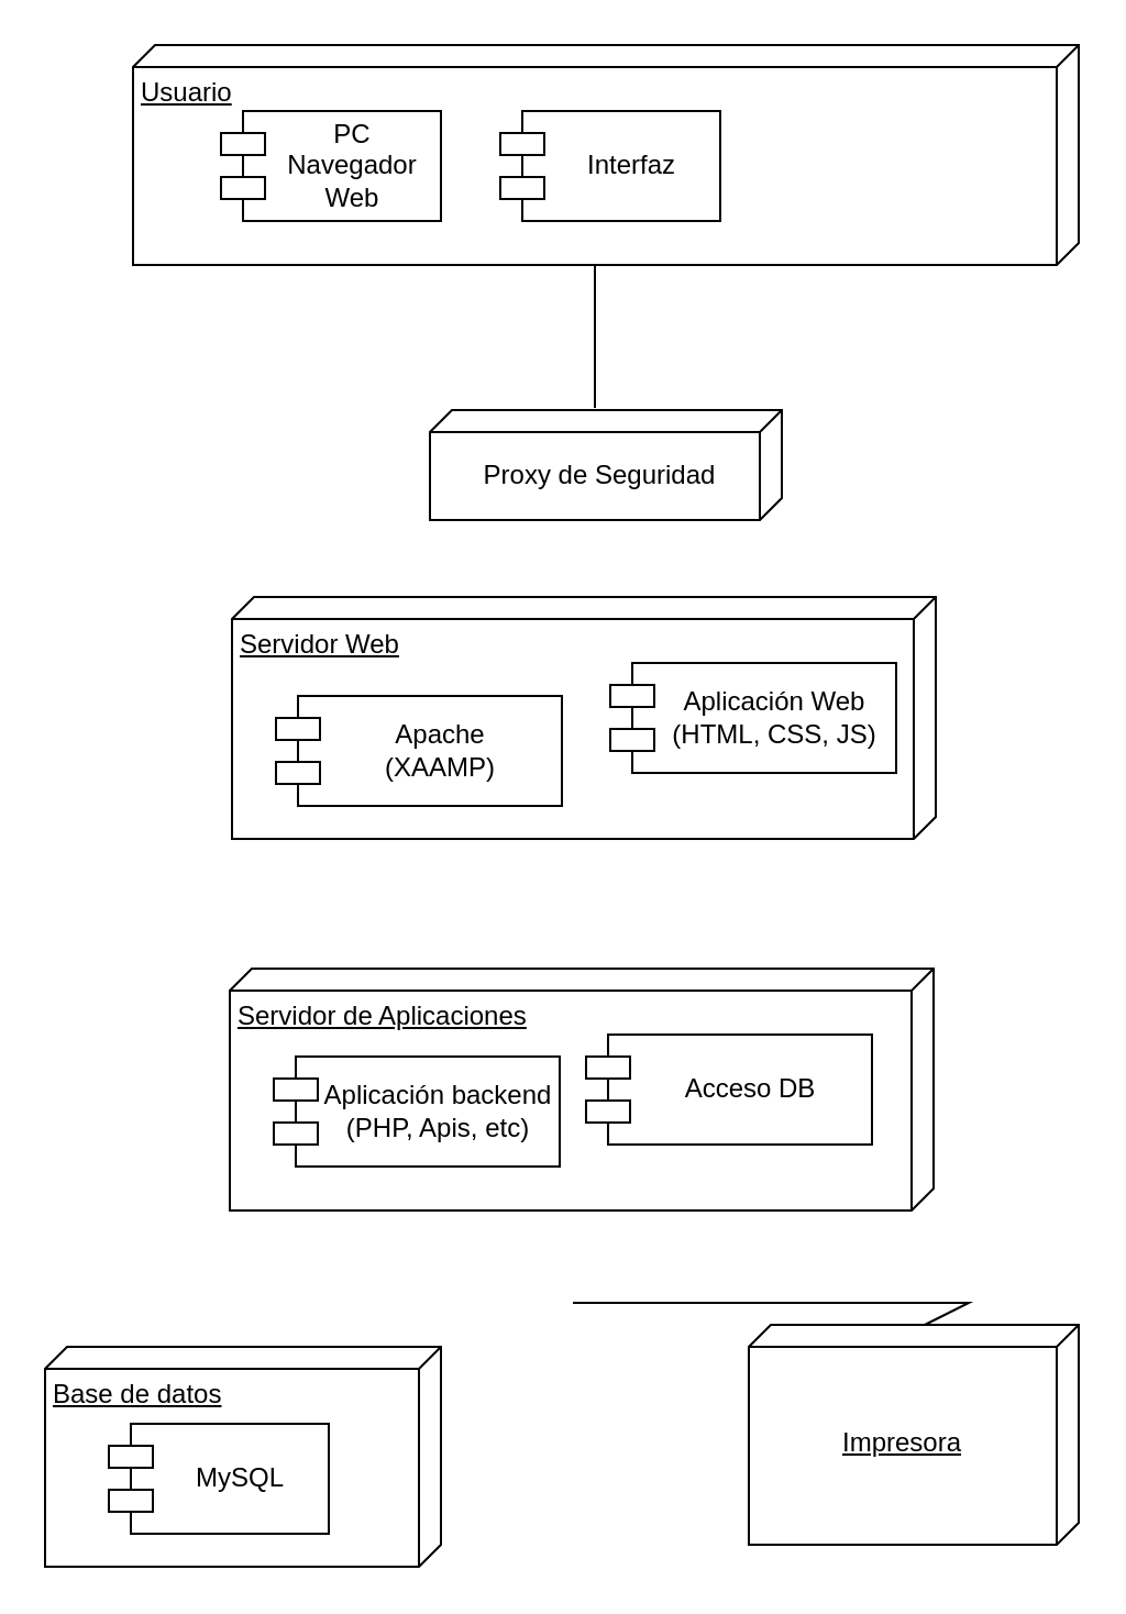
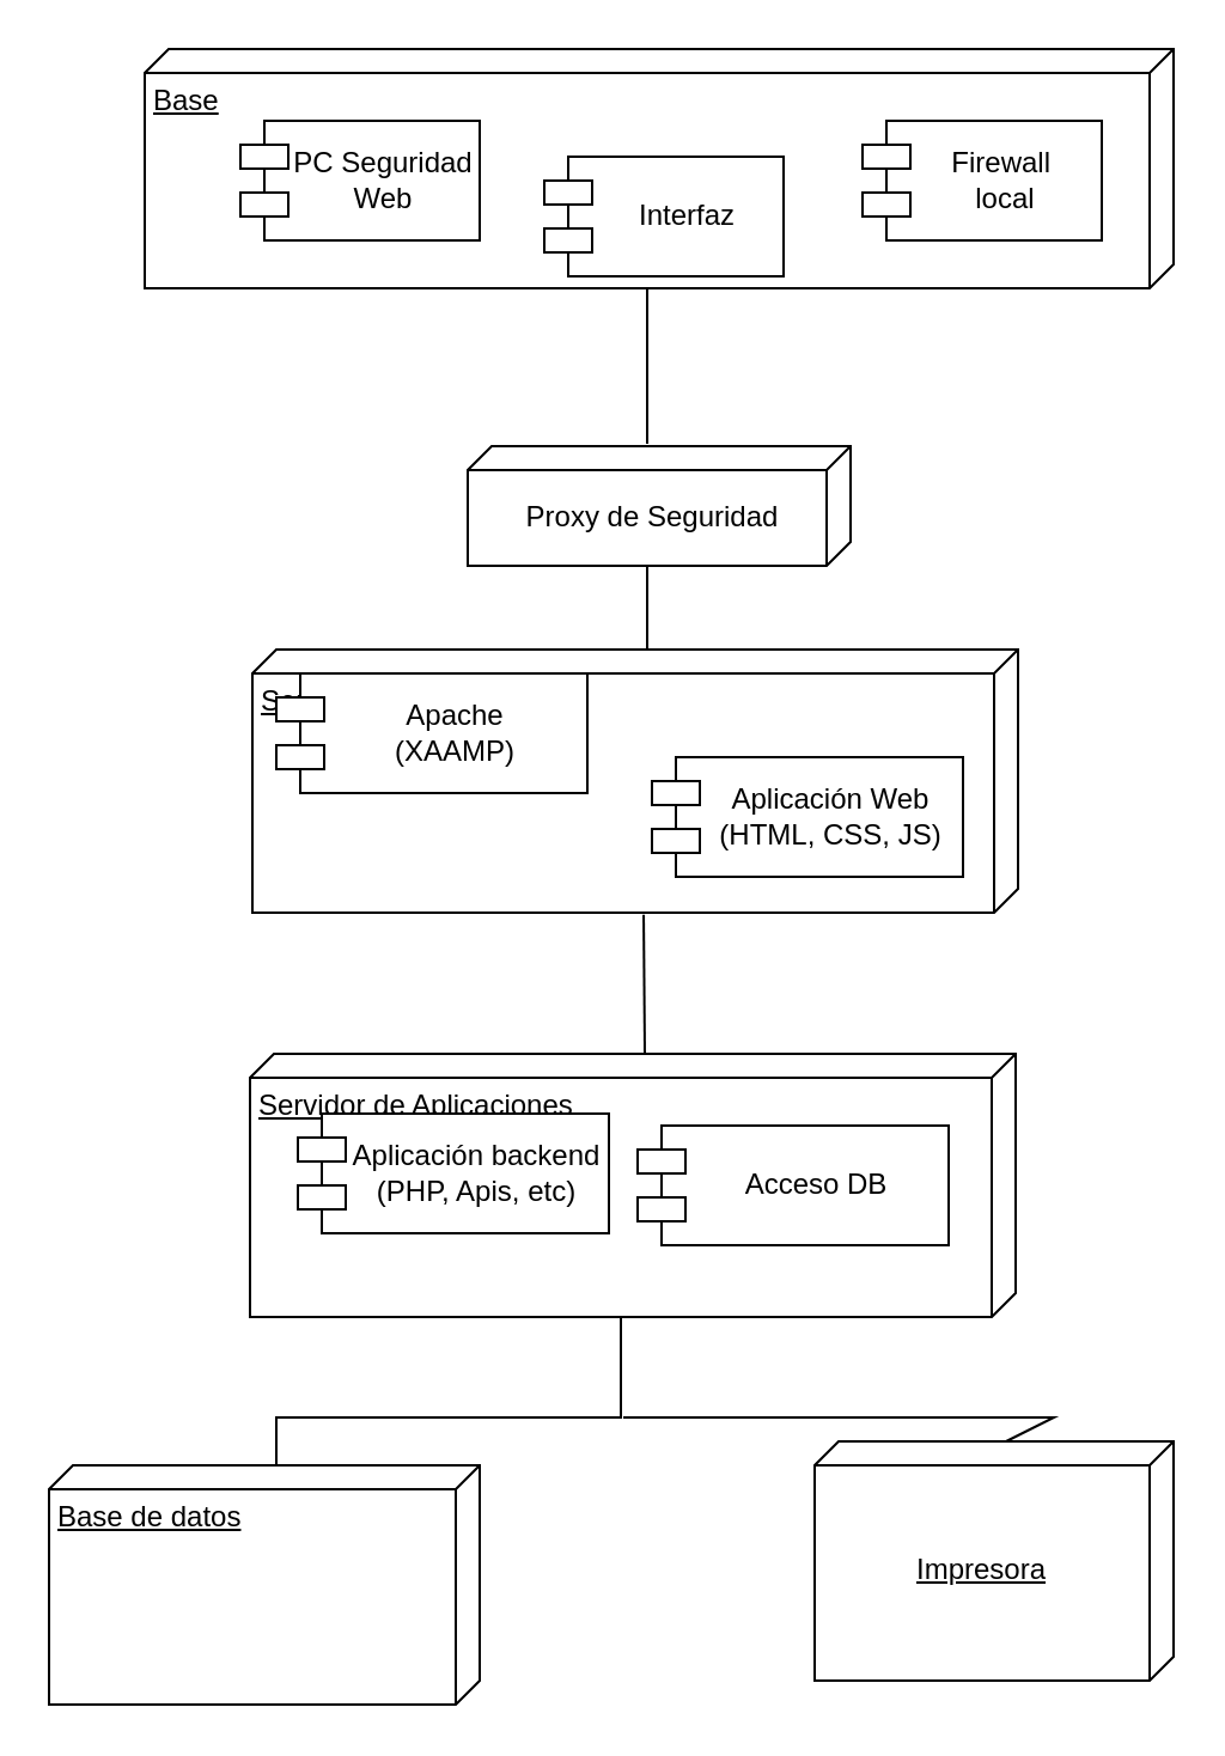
- <mxCell id="2" value="Usuario" style="verticalAlign=top;align=left;spacingTop=8;spacingLeft=2;spacingRight=12;shape=cube;size=10;direction=south;fontStyle=4;html=1;whiteSpace=wrap;" parent="1" vertex="1"><mxGeometry x="60" y="20" width="430" height="100" as="geometry" /></mxCell>
+ <mxCell id="2" value="Base" style="verticalAlign=top;align=left;spacingTop=8;spacingLeft=2;spacingRight=12;shape=cube;size=10;direction=south;fontStyle=4;html=1;whiteSpace=wrap;" parent="1" vertex="1"><mxGeometry x="60" y="20" width="430" height="100" as="geometry" /></mxCell>
- <mxCell id="3" value="PC Navegador Web" style="shape=module;align=left;spacingLeft=20;align=center;verticalAlign=middle;whiteSpace=wrap;html=1;" parent="1" vertex="1"><mxGeometry x="100" y="50" width="100" height="50" as="geometry" /></mxCell>
+ <mxCell id="3" value="PC Seguridad Web" style="shape=module;align=left;spacingLeft=20;align=center;verticalAlign=middle;whiteSpace=wrap;html=1;" parent="1" vertex="1"><mxGeometry x="100" y="50" width="100" height="50" as="geometry" /></mxCell>
- <mxCell id="4" value="Interfaz" style="shape=module;align=left;spacingLeft=20;align=center;verticalAlign=middle;whiteSpace=wrap;html=1;" vertex="1" parent="1"><mxGeometry x="227" y="50" width="100" height="50" as="geometry" /></mxCell>
+ <mxCell id="4" value="Interfaz" style="shape=module;align=left;spacingLeft=20;align=center;verticalAlign=middle;whiteSpace=wrap;html=1;" vertex="1" parent="1"><mxGeometry x="227" y="65" width="100" height="50" as="geometry" /></mxCell>
+ <mxCell id="5" value="Firewall&amp;nbsp;&lt;div&gt;local&lt;/div&gt;" style="shape=module;align=left;spacingLeft=20;align=center;verticalAlign=middle;whiteSpace=wrap;html=1;" vertex="1" parent="1"><mxGeometry x="360" y="50" width="100" height="50" as="geometry" /></mxCell>
+ <mxCell id="19" value="" style="endArrow=none;html=1;rounded=0;entryX=0;entryY=0;entryDx=50;entryDy=85;entryPerimeter=0;exitX=0;exitY=0;exitDx=0;exitDy=155;exitPerimeter=0;" edge="1" parent="1" source="9" target="6"><mxGeometry width="50" height="50" relative="1" as="geometry"><mxPoint x="260" y="312" as="sourcePoint" /><mxPoint x="310" y="262" as="targetPoint" /></mxGeometry></mxCell>
- <mxCell id="11" value="Aplicación Web&lt;br&gt;(HTML, CSS, JS)" style="shape=module;align=left;spacingLeft=20;align=center;verticalAlign=middle;whiteSpace=wrap;html=1;" vertex="1" parent="8"><mxGeometry x="172" y="30" width="130" height="50" as="geometry" /></mxCell>
+ <mxCell id="11" value="Aplicación Web&lt;br&gt;(HTML, CSS, JS)" style="shape=module;align=left;spacingLeft=20;align=center;verticalAlign=middle;whiteSpace=wrap;html=1;" vertex="1" parent="8"><mxGeometry x="167" y="45" width="130" height="50" as="geometry" /></mxCell>
- <mxCell id="10" value="Apache&lt;br&gt;(XAAMP)" style="shape=module;align=left;spacingLeft=20;align=center;verticalAlign=middle;whiteSpace=wrap;html=1;" vertex="1" parent="8"><mxGeometry x="20" y="45" width="130" height="50" as="geometry" /></mxCell>
+ <mxCell id="10" value="Apache&lt;br&gt;(XAAMP)" style="shape=module;align=left;spacingLeft=20;align=center;verticalAlign=middle;whiteSpace=wrap;html=1;" vertex="1" parent="8"><mxGeometry x="10" y="10" width="130" height="50" as="geometry" /></mxCell>
+ <mxCell id="21" value="" style="endArrow=none;html=1;rounded=0;exitX=0;exitY=0;exitDx=0;exitDy=155;exitPerimeter=0;entryX=1.008;entryY=0.489;entryDx=0;entryDy=0;entryPerimeter=0;" edge="1" parent="1" source="13" target="9"><mxGeometry width="50" height="50" relative="1" as="geometry"><mxPoint x="300" y="442" as="sourcePoint" /><mxPoint x="270" y="382" as="targetPoint" /></mxGeometry></mxCell>
- <mxCell id="14" value="Aplicación backend&lt;div&gt;(PHP, Apis, etc)&lt;/div&gt;" style="shape=module;align=left;spacingLeft=20;align=center;verticalAlign=middle;whiteSpace=wrap;html=1;" parent="12" vertex="1"><mxGeometry x="20" y="40" width="130" height="50" as="geometry" /></mxCell>
+ <mxCell id="14" value="Aplicación backend&lt;div&gt;(PHP, Apis, etc)&lt;/div&gt;" style="shape=module;align=left;spacingLeft=20;align=center;verticalAlign=middle;whiteSpace=wrap;html=1;" parent="12" vertex="1"><mxGeometry x="20" y="25" width="130" height="50" as="geometry" /></mxCell>
+ <mxCell id="22" value="" style="endArrow=none;html=1;rounded=0;exitX=0;exitY=0;exitDx=0;exitDy=85;exitPerimeter=0;entryX=0;entryY=0;entryDx=110;entryDy=165;entryPerimeter=0;" edge="1" parent="1" source="17" target="13"><mxGeometry width="50" height="50" relative="1" as="geometry"><mxPoint x="300" y="652" as="sourcePoint" /><mxPoint x="350" y="602" as="targetPoint" /><Array as="points"><mxPoint x="115" y="592" /><mxPoint x="259" y="592" /></Array></mxGeometry></mxCell>
- <mxCell id="18" value="MySQL" style="shape=module;align=left;spacingLeft=20;align=center;verticalAlign=middle;whiteSpace=wrap;html=1;" parent="16" vertex="1"><mxGeometry x="29" y="35" width="100" height="50" as="geometry" /></mxCell>
